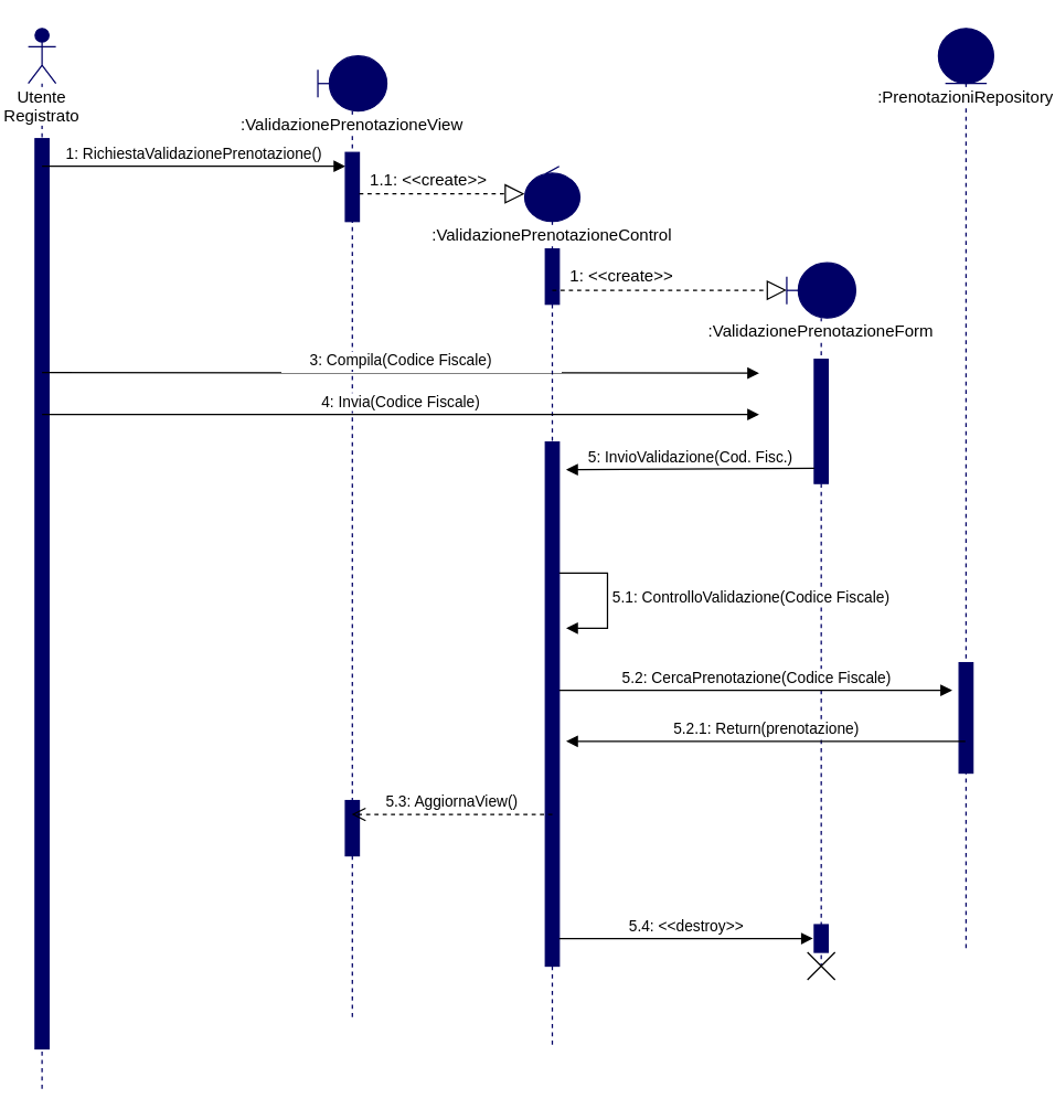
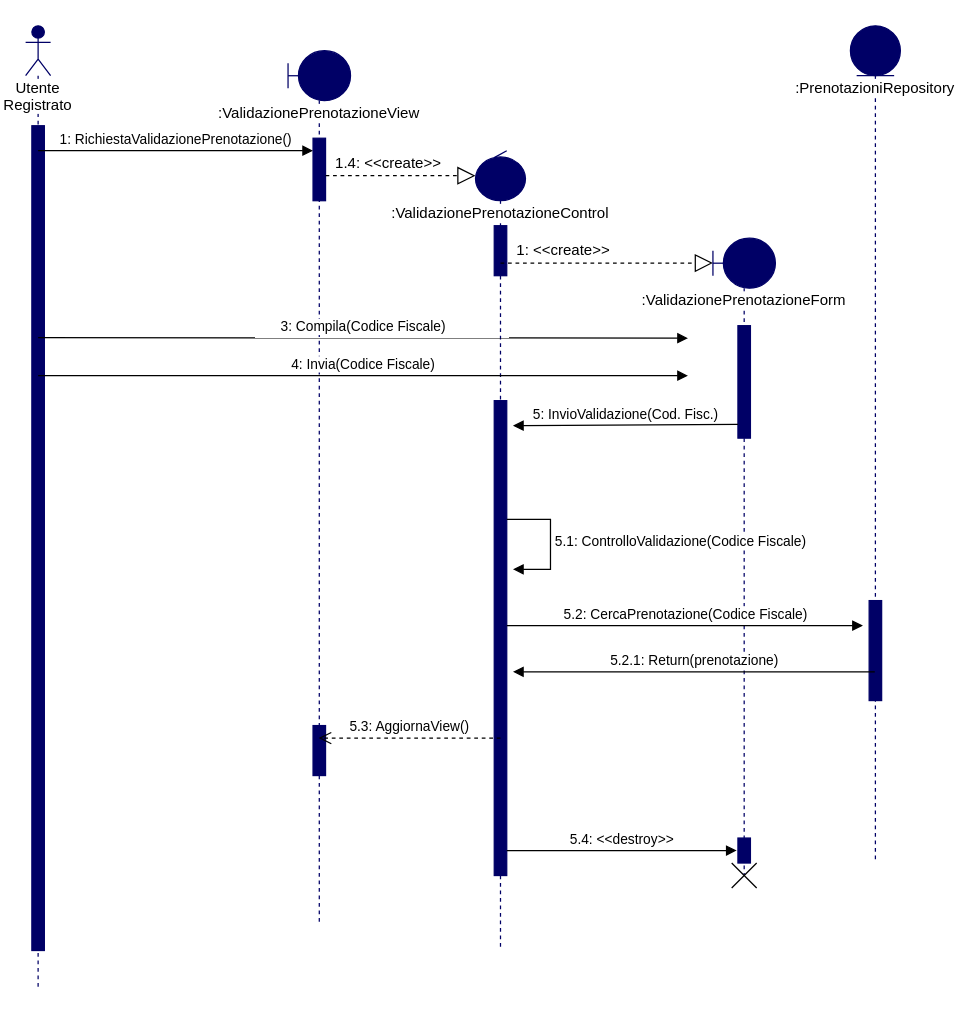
- <mxCell id="9" value="1.1: &amp;lt;&amp;lt;create&amp;gt;&amp;gt;" style="text;html=1;align=center;verticalAlign=middle;resizable=0;points=[];autosize=1;" parent="1" vertex="1"><mxGeometry x="260" y="120" width="100" height="20" as="geometry" /></mxCell>
+ <mxCell id="9" value="1.4: &amp;lt;&amp;lt;create&amp;gt;&amp;gt;" style="text;html=1;align=center;verticalAlign=middle;resizable=0;points=[];autosize=1;" parent="1" vertex="1"><mxGeometry x="260" y="120" width="100" height="20" as="geometry" /></mxCell>
